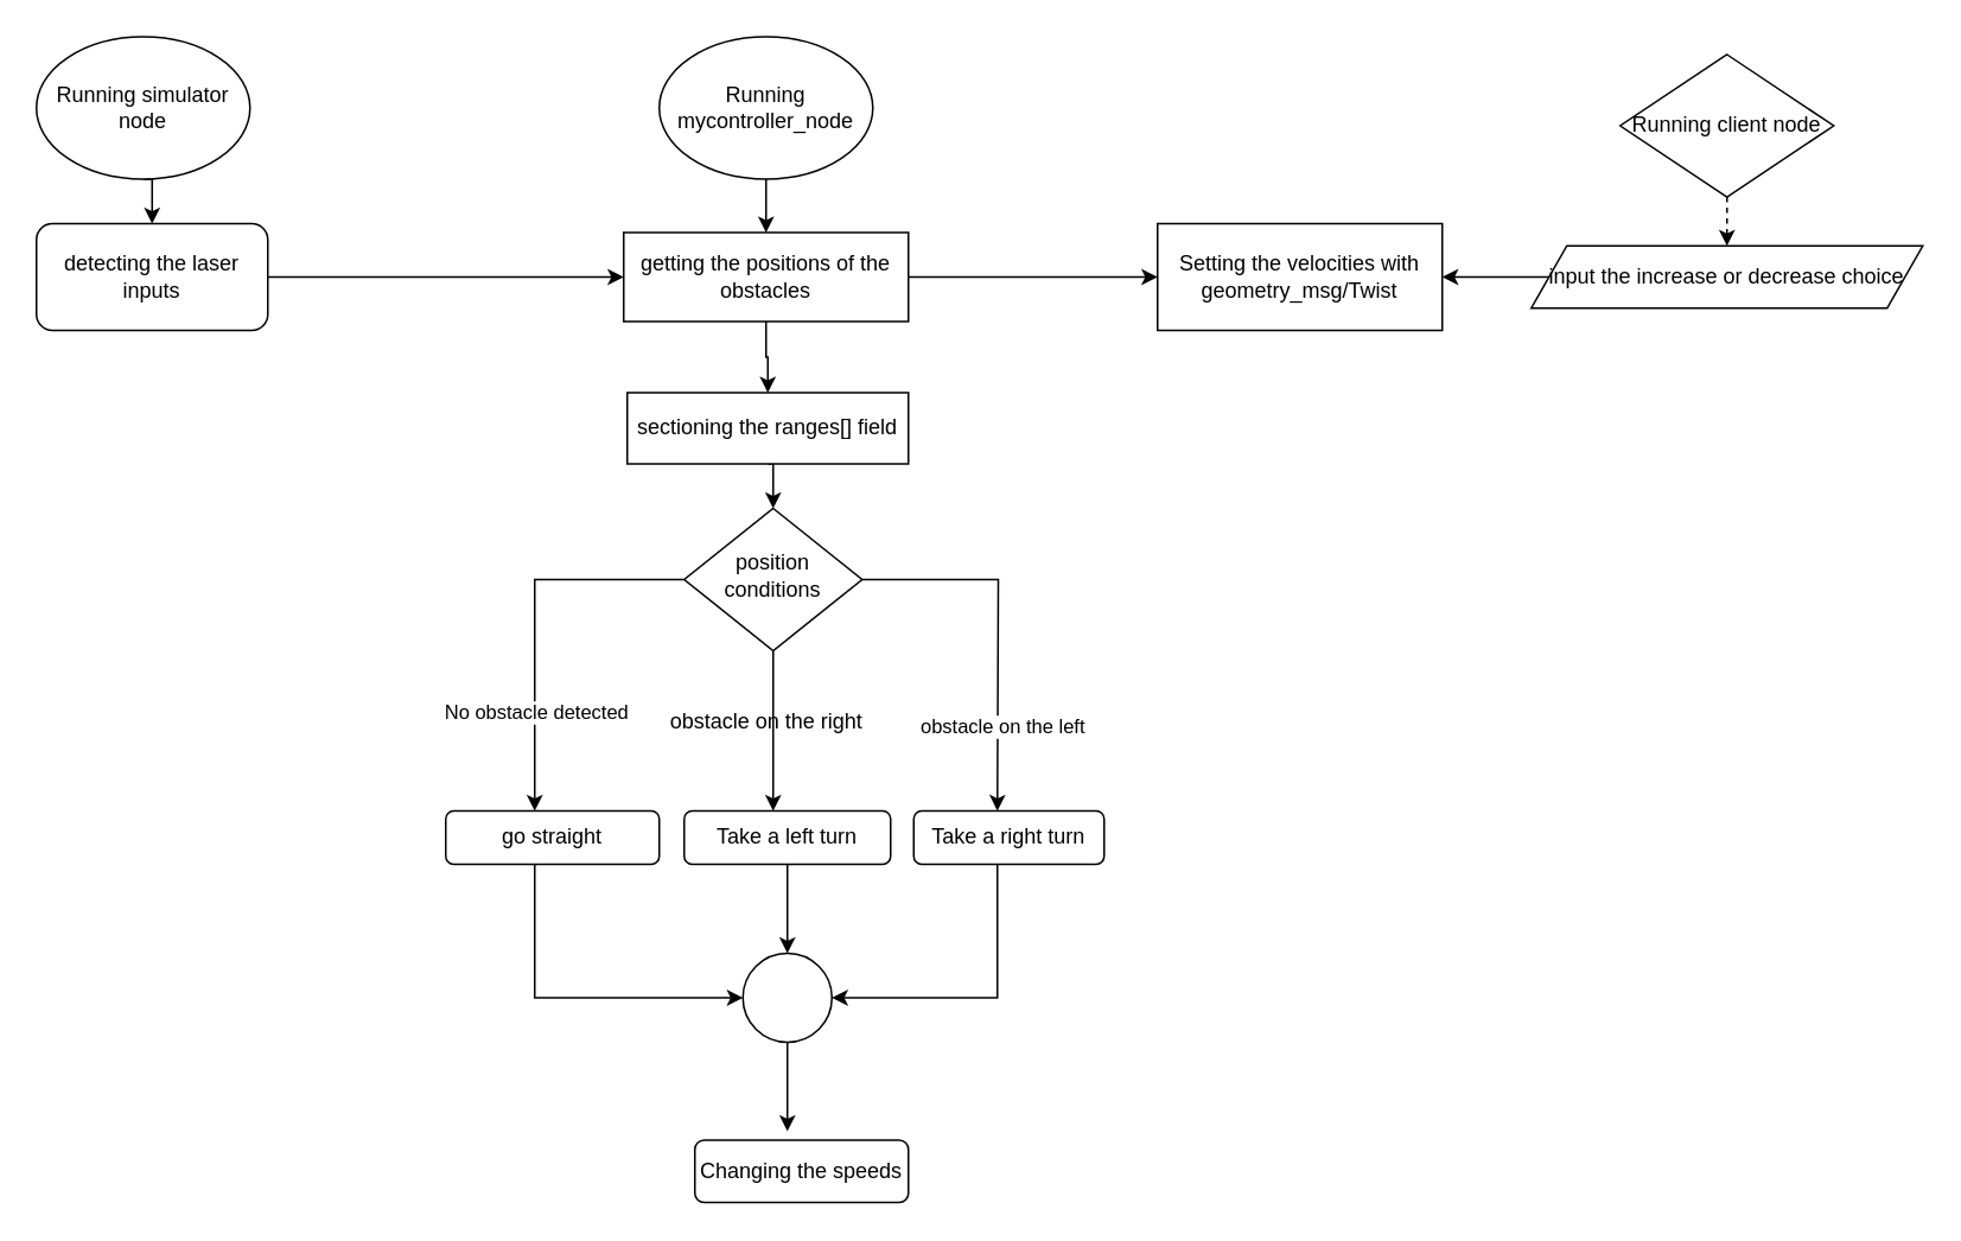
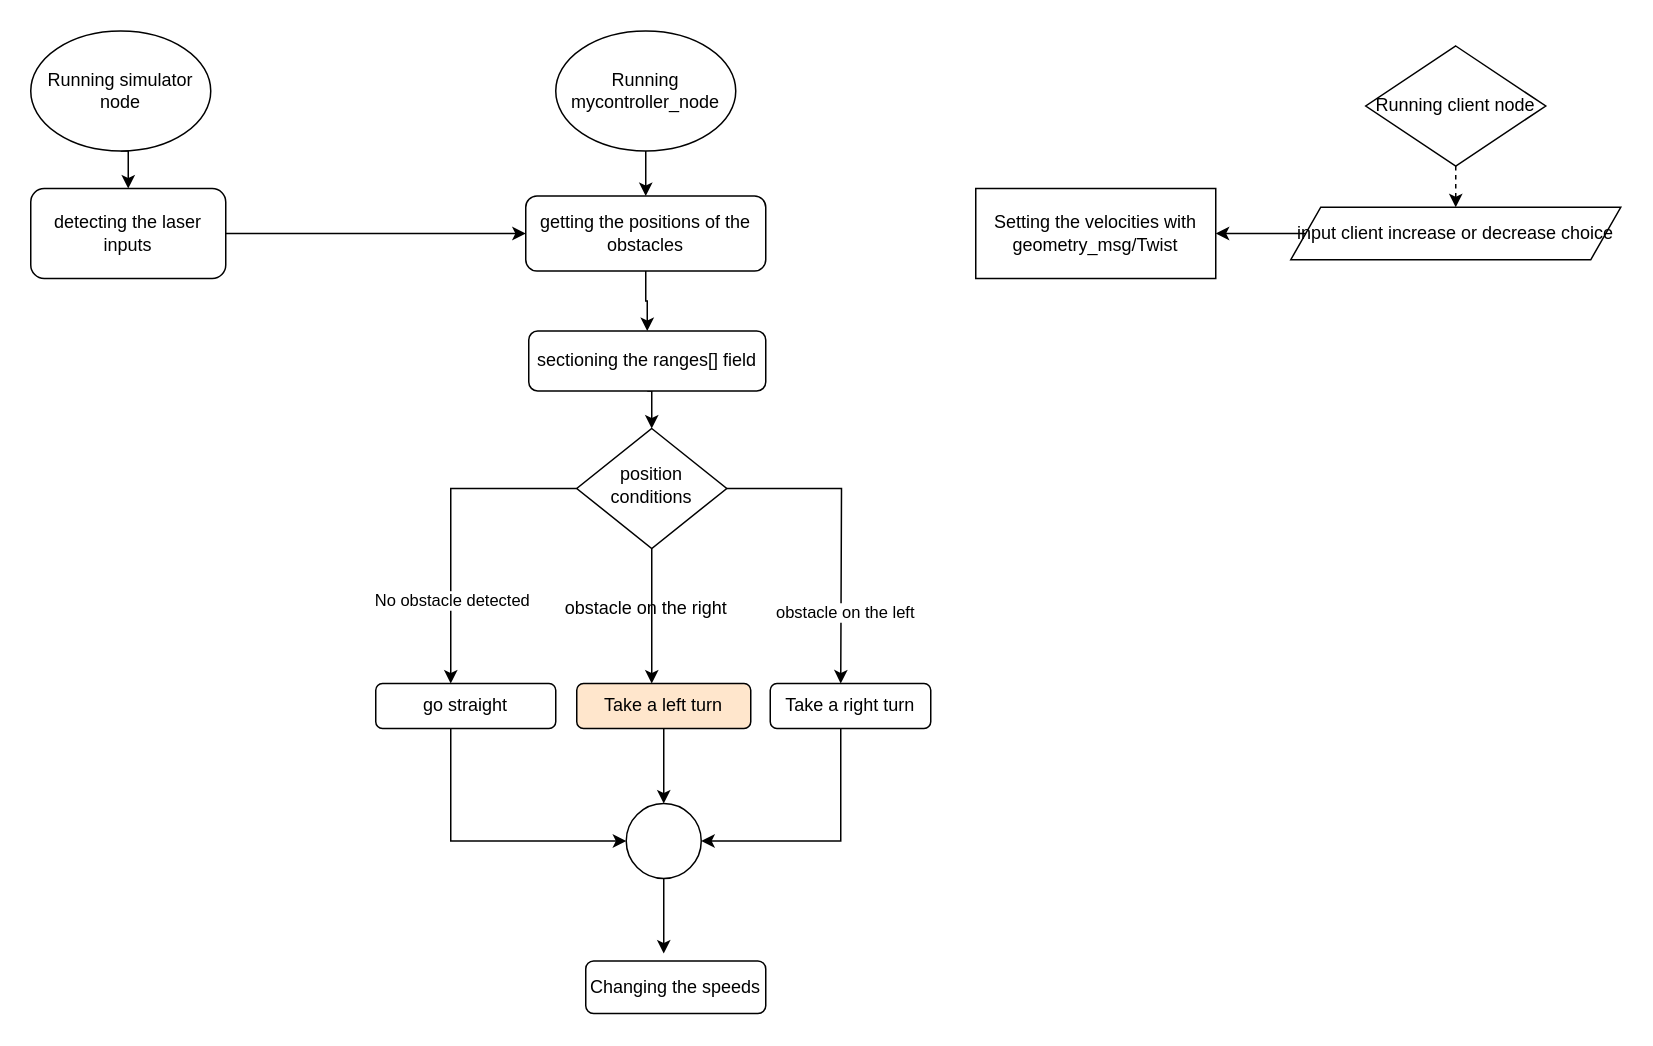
- <mxCell id="4" value="getting the positions of the obstacles " style="whiteSpace=wrap;html=1;fontSize=12;glass=0;strokeWidth=1;shadow=0;rounded=0;" parent="1" vertex="1"><mxGeometry x="350" y="130" width="160" height="50" as="geometry" /></mxCell>
+ <mxCell id="4" value="getting the positions of the obstacles " style="rounded=1;whiteSpace=wrap;html=1;fontSize=12;glass=0;strokeWidth=1;shadow=0;" parent="1" vertex="1"><mxGeometry x="350" y="130" width="160" height="50" as="geometry" /></mxCell>
- <mxCell id="2" style="edgeStyle=orthogonalEdgeStyle;rounded=0;orthogonalLoop=1;jettySize=auto;html=1;exitX=1;exitY=0.5;exitDx=0;exitDy=0;entryX=0;entryY=0.5;entryDx=0;entryDy=0;" edge="1" parent="1" source="4" target="5"><mxGeometry relative="1" as="geometry"><mxPoint x="470" y="230" as="targetPoint" /></mxGeometry></mxCell>
- <mxCell id="34" value="input the increase or decrease choice" style="shape=parallelogram;perimeter=parallelogramPerimeter;whiteSpace=wrap;html=1;fixedSize=1;" vertex="1" parent="1"><mxGeometry x="860" y="137.5" width="220" height="35" as="geometry" /></mxCell>
+ <mxCell id="34" value="input client increase or decrease choice" style="shape=parallelogram;perimeter=parallelogramPerimeter;whiteSpace=wrap;html=1;fixedSize=1;" vertex="1" parent="1"><mxGeometry x="860" y="137.5" width="220" height="35" as="geometry" /></mxCell>
- <mxCell id="15" value="sectioning the ranges[] field" style="whiteSpace=wrap;html=1;fontSize=12;glass=0;strokeWidth=1;shadow=0;rounded=0;" parent="1" vertex="1"><mxGeometry x="352" y="220" width="158" height="40" as="geometry" /></mxCell>
+ <mxCell id="15" value="sectioning the ranges[] field" style="rounded=1;whiteSpace=wrap;html=1;fontSize=12;glass=0;strokeWidth=1;shadow=0;" parent="1" vertex="1"><mxGeometry x="352" y="220" width="158" height="40" as="geometry" /></mxCell>
- <mxCell id="27" value="Take a left turn" style="rounded=1;whiteSpace=wrap;html=1;" vertex="1" parent="1"><mxGeometry x="384" y="455" width="116" height="30" as="geometry" /></mxCell>
+ <mxCell id="27" value="Take a left turn" style="rounded=1;whiteSpace=wrap;html=1;fillColor=#ffe6cc;" vertex="1" parent="1"><mxGeometry x="384" y="455" width="116" height="30" as="geometry" /></mxCell>
